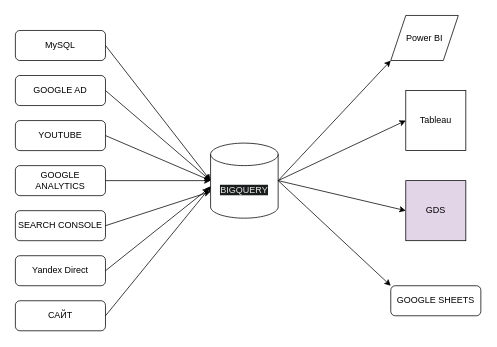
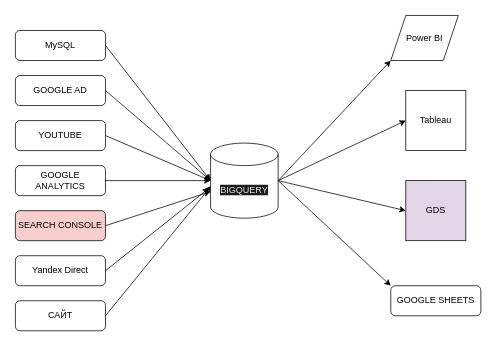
- <mxCell id="7" value="SEARCH CONSOLE" style="rounded=1;whiteSpace=wrap;html=1;" vertex="1" parent="1"><mxGeometry x="20" y="280" width="120" height="40" as="geometry" /></mxCell>
+ <mxCell id="7" value="SEARCH CONSOLE" style="rounded=1;whiteSpace=wrap;html=1;fillColor=#f8cecc;" vertex="1" parent="1"><mxGeometry x="20" y="280" width="120" height="40" as="geometry" /></mxCell>
